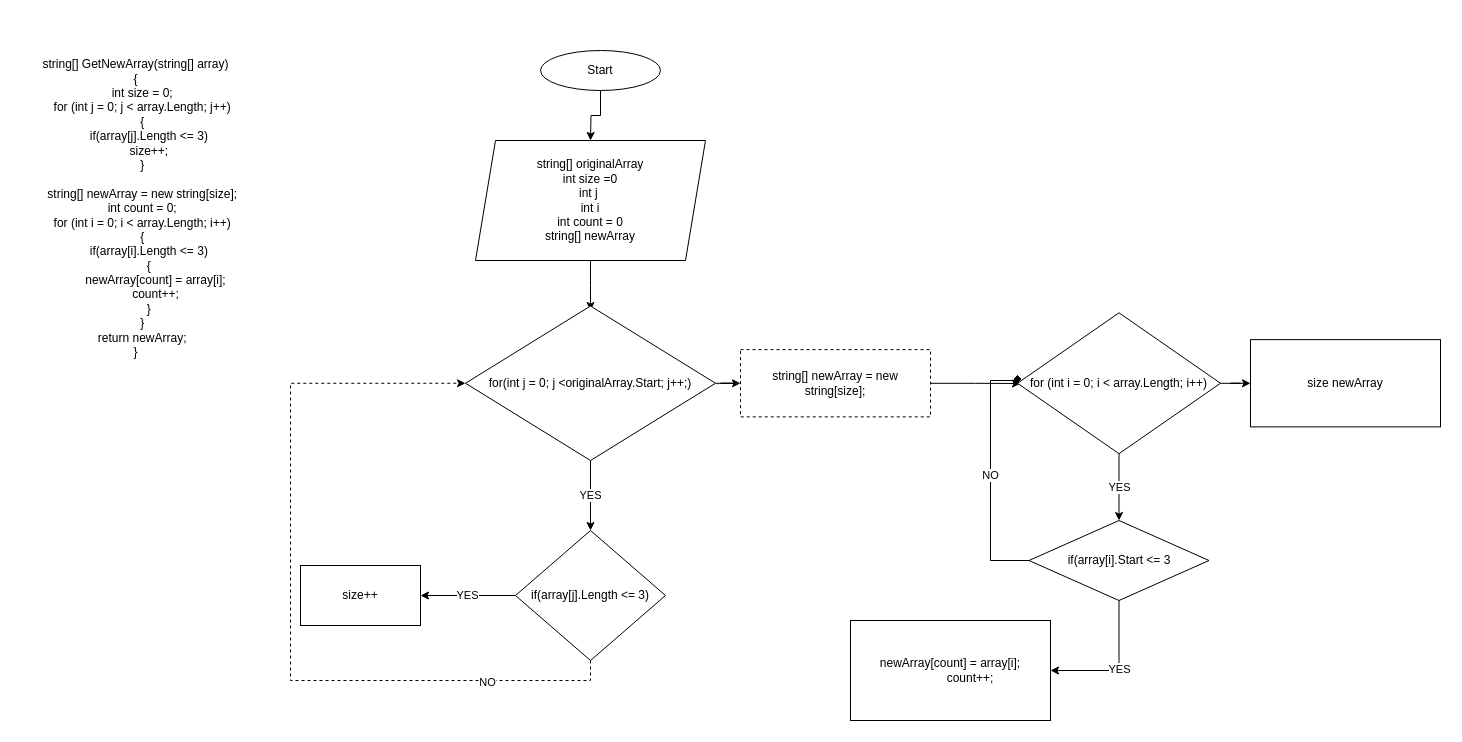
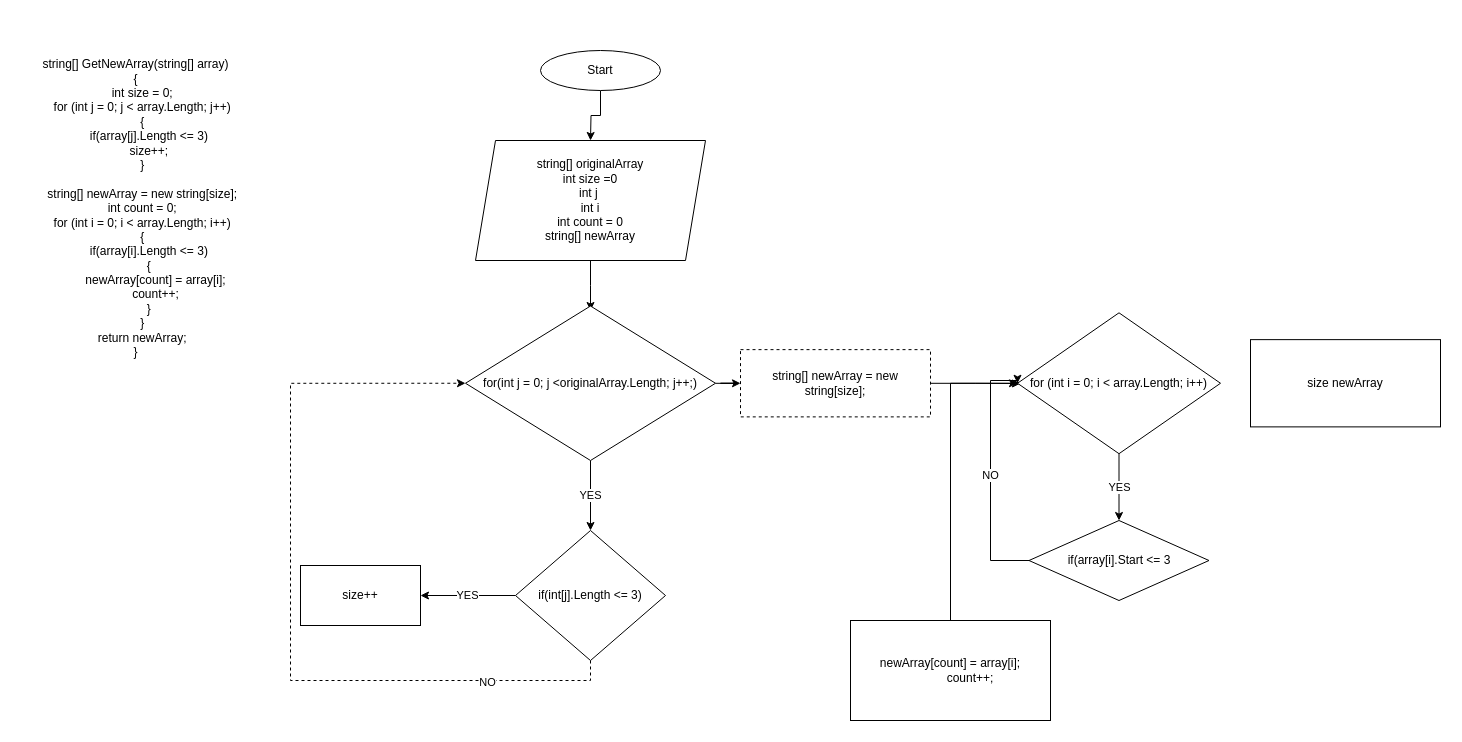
- <mxCell id="21" value="NO" style="edgeStyle=orthogonalEdgeStyle;rounded=0;orthogonalLoop=1;jettySize=auto;html=1;entryX=0;entryY=0.5;entryDx=0;entryDy=0;endArrow=diamond;" edge="1" parent="1" source="22" target="19"><mxGeometry relative="1" as="geometry"><mxPoint x="1020" y="380" as="targetPoint" /><Array as="points"><mxPoint x="990" y="560" /><mxPoint x="990" y="380" /><mxPoint x="1017" y="380" /></Array></mxGeometry></mxCell>
+ <mxCell id="21" value="NO" style="edgeStyle=orthogonalEdgeStyle;rounded=0;orthogonalLoop=1;jettySize=auto;html=1;entryX=0;entryY=0.5;entryDx=0;entryDy=0;" edge="1" parent="1" source="22" target="19"><mxGeometry relative="1" as="geometry"><mxPoint x="1020" y="380" as="targetPoint" /><Array as="points"><mxPoint x="990" y="560" /><mxPoint x="990" y="380" /><mxPoint x="1017" y="380" /></Array></mxGeometry></mxCell>
- <mxCell id="18" style="edgeStyle=orthogonalEdgeStyle;rounded=0;orthogonalLoop=1;jettySize=auto;html=1;" edge="1" parent="1" source="19" target="25"><mxGeometry relative="1" as="geometry"><mxPoint x="1310" y="382.755" as="targetPoint" /></mxGeometry></mxCell>
- <mxCell id="9" value="for(int j = 0; j &amp;lt;originalArray.Start; j++;)" style="rhombus;whiteSpace=wrap;html=1;" vertex="1" parent="1"><mxGeometry x="465" y="305.5" width="250" height="154.5" as="geometry" /></mxCell>
+ <mxCell id="9" value="for(int j = 0; j &amp;lt;originalArray.Length; j++;)" style="rhombus;whiteSpace=wrap;html=1;" vertex="1" parent="1"><mxGeometry x="465" y="305.5" width="250" height="154.5" as="geometry" /></mxCell>
+ <mxCell id="23" style="edgeStyle=orthogonalEdgeStyle;rounded=0;orthogonalLoop=1;jettySize=auto;html=1;entryX=0;entryY=0.5;entryDx=0;entryDy=0;" edge="1" parent="1" source="24" target="19"><mxGeometry relative="1" as="geometry"><mxPoint x="950" y="420" as="targetPoint" /></mxGeometry></mxCell>
- <mxCell id="13" value="if(array[j].Length &amp;lt;= 3)" style="rhombus;whiteSpace=wrap;html=1;" vertex="1" parent="1"><mxGeometry x="515" y="530" width="150" height="130" as="geometry" /></mxCell>
+ <mxCell id="13" value="if(int[j].Length &amp;lt;= 3)" style="rhombus;whiteSpace=wrap;html=1;" vertex="1" parent="1"><mxGeometry x="515" y="530" width="150" height="130" as="geometry" /></mxCell>
- <mxCell id="20" value="YES" style="edgeStyle=orthogonalEdgeStyle;rounded=0;orthogonalLoop=1;jettySize=auto;html=1;entryX=1;entryY=0.5;entryDx=0;entryDy=0;" edge="1" parent="1" source="22" target="24"><mxGeometry relative="1" as="geometry" /></mxCell>
